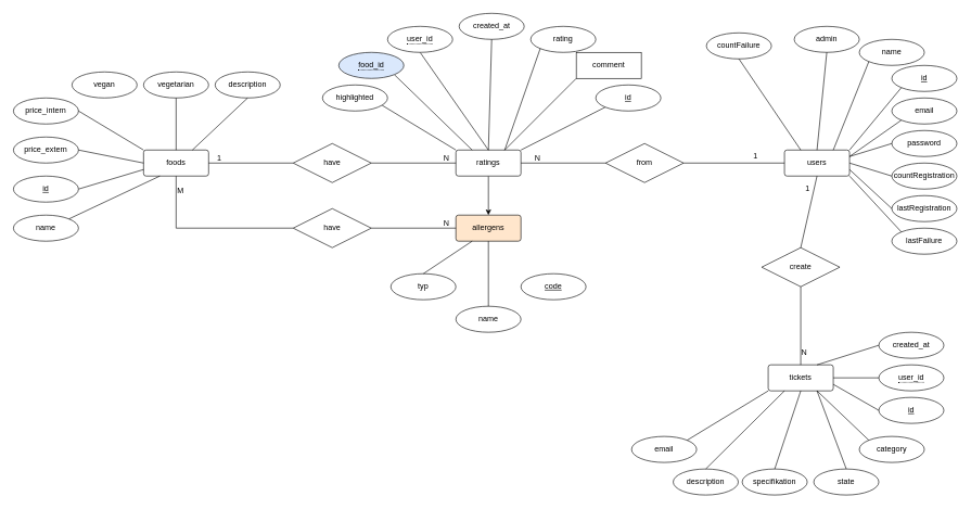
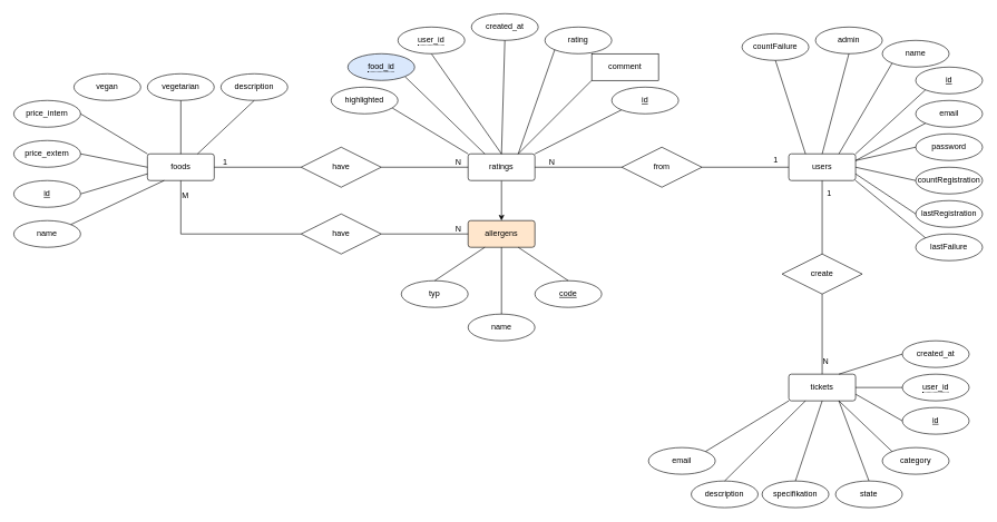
- <mxCell id="45" value="countFailure" style="ellipse;whiteSpace=wrap;html=1;align=center;" vertex="1" parent="1"><mxGeometry x="1085" y="50" width="100" height="40" as="geometry" /></mxCell>
+ <mxCell id="45" value="countFailure" style="ellipse;whiteSpace=wrap;html=1;align=center;" vertex="1" parent="1"><mxGeometry x="1110" y="50" width="100" height="40" as="geometry" /></mxCell>
- <mxCell id="41" value="users" style="rounded=1;arcSize=10;whiteSpace=wrap;html=1;align=center;" vertex="1" parent="1"><mxGeometry x="1205" y="230" width="100" height="40" as="geometry" /></mxCell>
+ <mxCell id="41" value="users" style="rounded=1;arcSize=10;whiteSpace=wrap;html=1;align=center;" vertex="1" parent="1"><mxGeometry x="1180" y="230" width="100" height="40" as="geometry" /></mxCell>
+ <mxCell id="39" value="" style="endArrow=none;html=1;rounded=0;exitX=0.75;exitY=1;exitDx=0;exitDy=0;entryX=0.5;entryY=0;entryDx=0;entryDy=0;" edge="1" parent="1" source="33" target="36"><mxGeometry relative="1" as="geometry"><mxPoint x="810" y="390" as="sourcePoint" /><mxPoint x="970" y="390" as="targetPoint" /></mxGeometry></mxCell>
